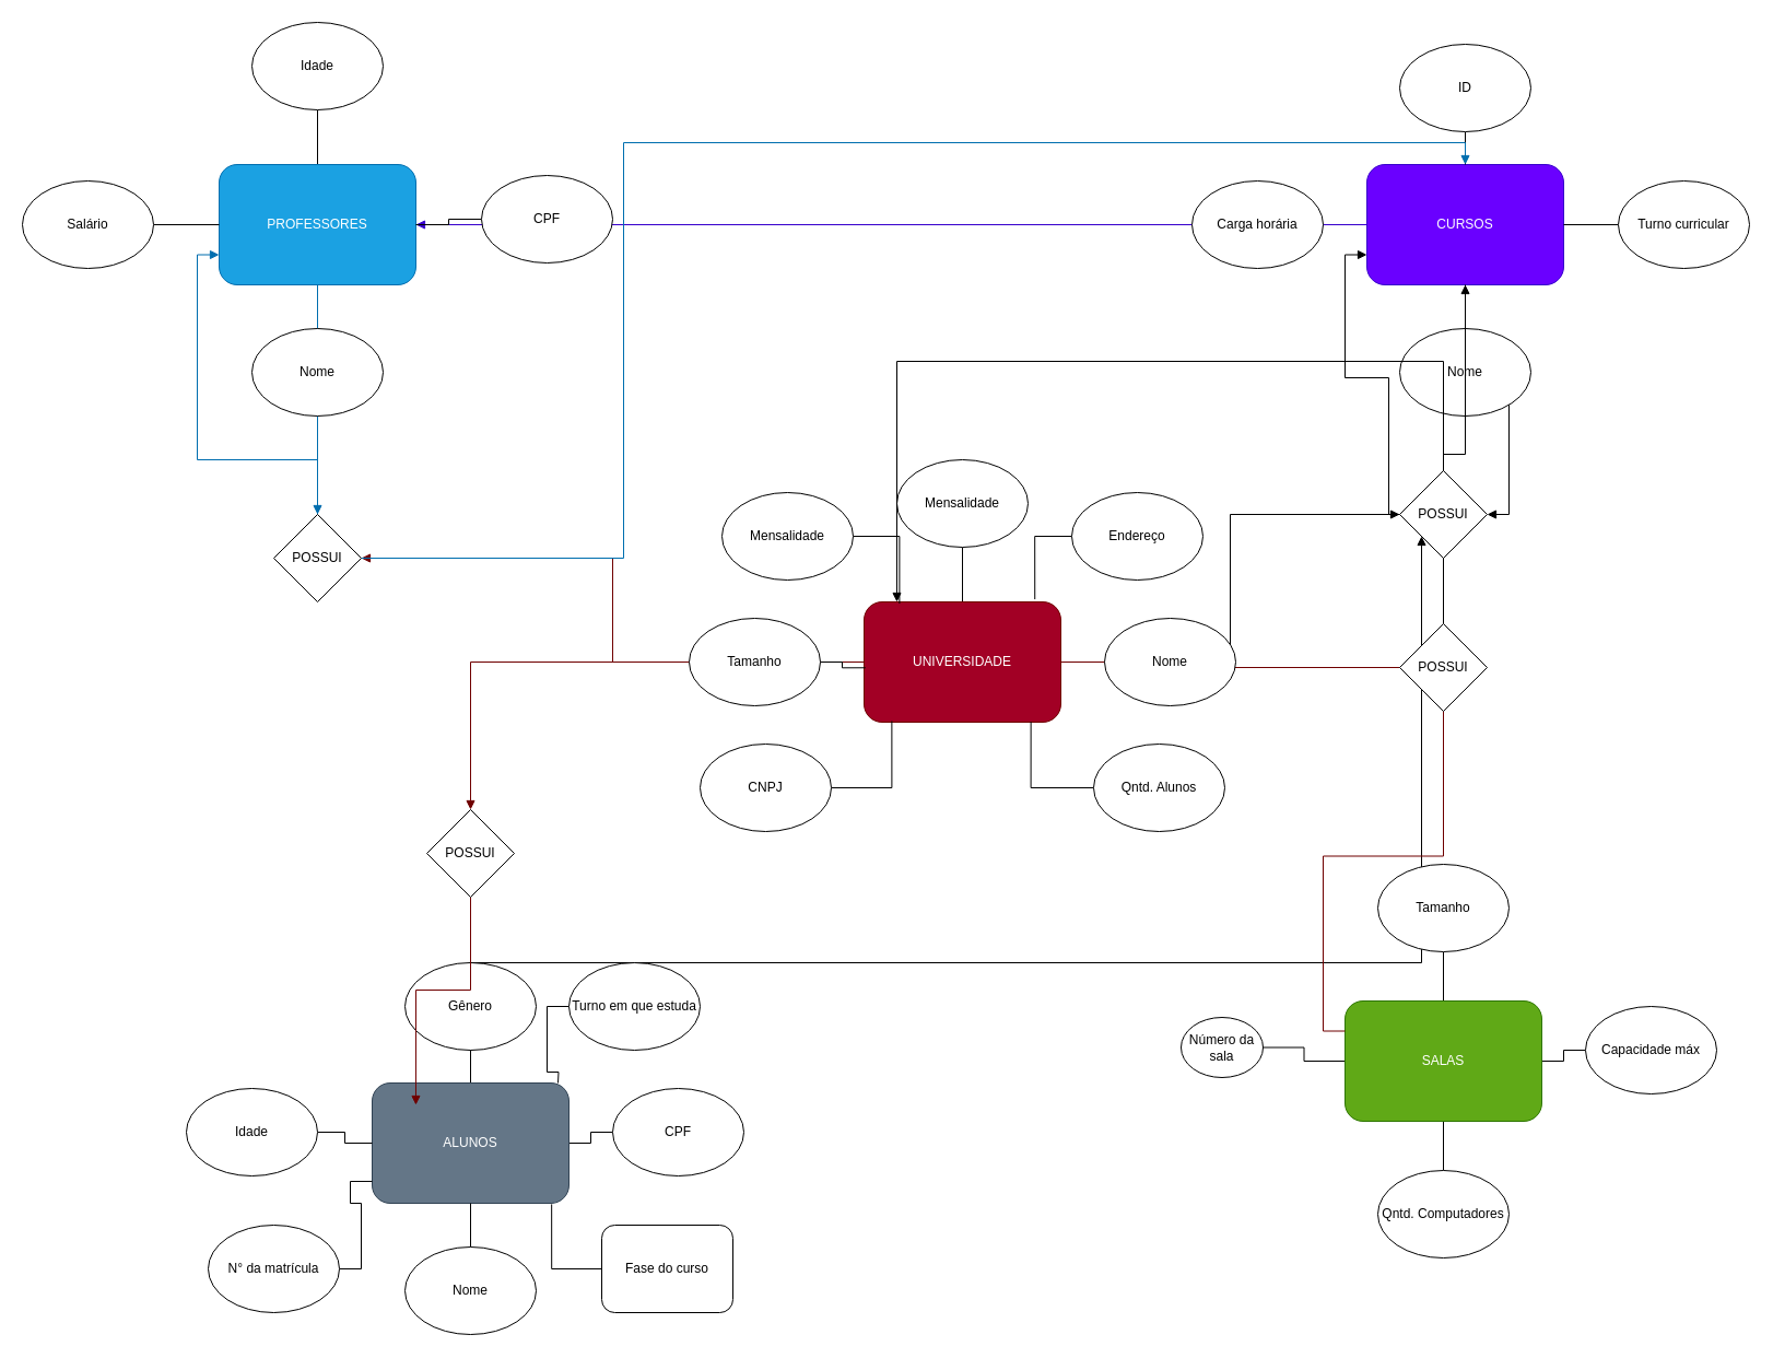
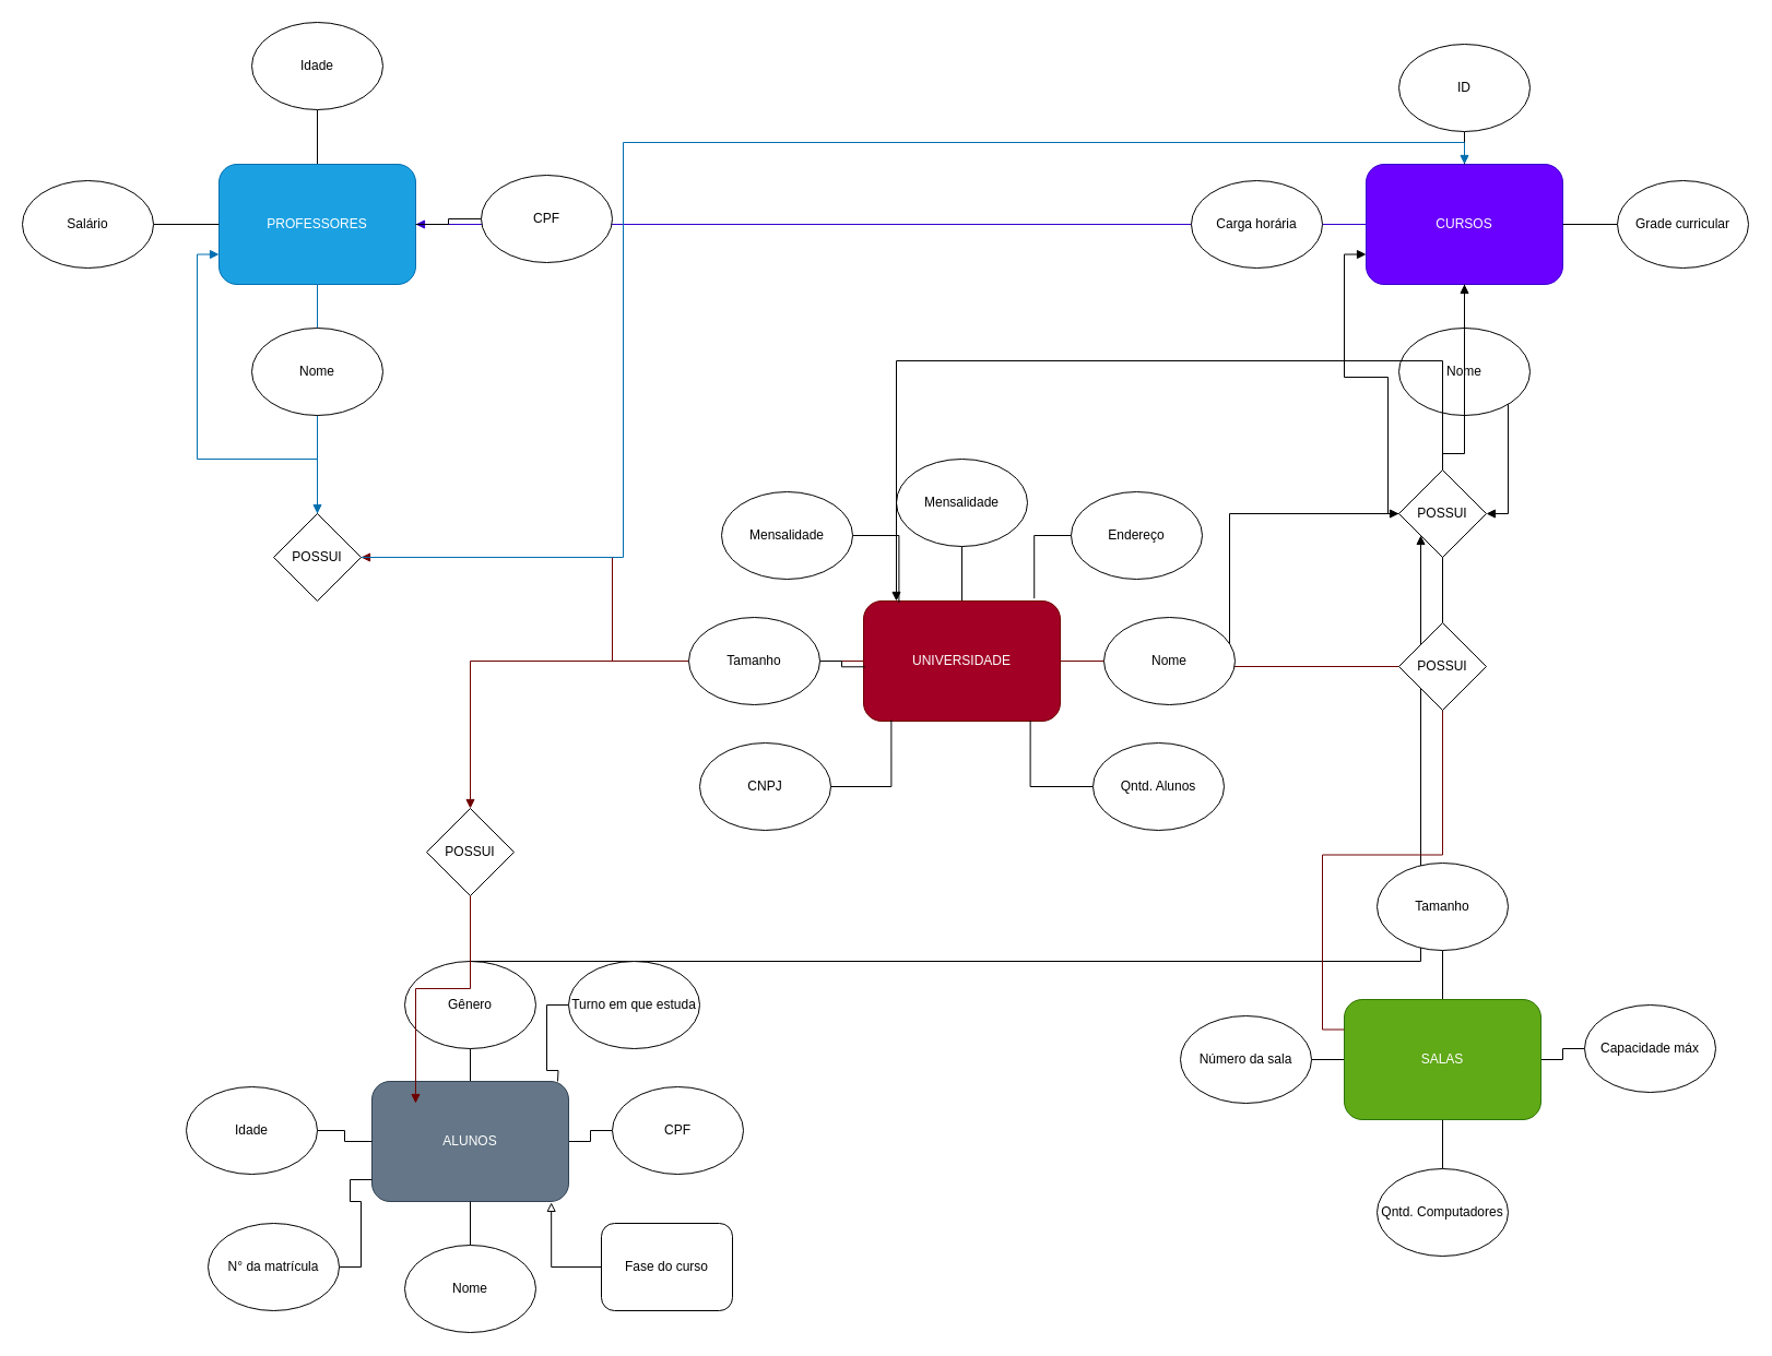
- <mxCell id="48" value="Turno curricular" style="ellipse;whiteSpace=wrap;html=1;" vertex="1" parent="1"><mxGeometry x="1480" y="165" width="120" height="80" as="geometry" /></mxCell>
+ <mxCell id="48" value="Grade curricular" style="ellipse;whiteSpace=wrap;html=1;" vertex="1" parent="1"><mxGeometry x="1480" y="165" width="120" height="80" as="geometry" /></mxCell>
- <mxCell id="56" value="Número da sala" style="ellipse;whiteSpace=wrap;html=1;" vertex="1" parent="1"><mxGeometry x="1080" y="930" width="75" height="55" as="geometry" /></mxCell>
+ <mxCell id="56" value="Número da sala" style="ellipse;whiteSpace=wrap;html=1;" vertex="1" parent="1"><mxGeometry x="1080" y="930" width="120" height="80" as="geometry" /></mxCell>
- <mxCell id="49" style="edgeStyle=orthogonalEdgeStyle;rounded=0;orthogonalLoop=1;jettySize=auto;html=1;entryX=0.912;entryY=1.008;entryDx=0;entryDy=0;entryPerimeter=0;endArrow=none;endFill=0;" edge="1" parent="1" source="50" target="35"><mxGeometry relative="1" as="geometry" /></mxCell>
+ <mxCell id="49" style="edgeStyle=orthogonalEdgeStyle;rounded=0;orthogonalLoop=1;jettySize=auto;html=1;entryX=0.912;entryY=1.008;entryDx=0;entryDy=0;entryPerimeter=0;endArrow=block;endFill=0;" edge="1" parent="1" source="50" target="35"><mxGeometry relative="1" as="geometry" /></mxCell>
